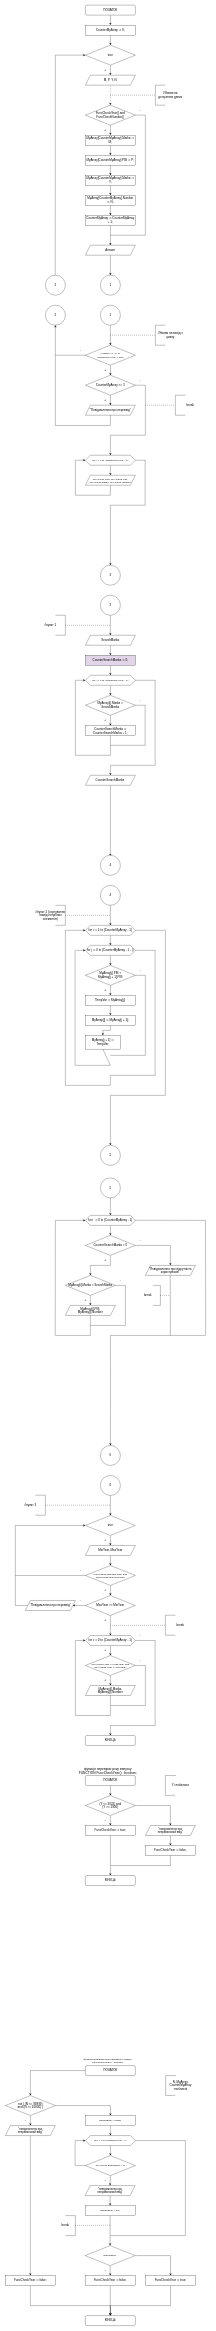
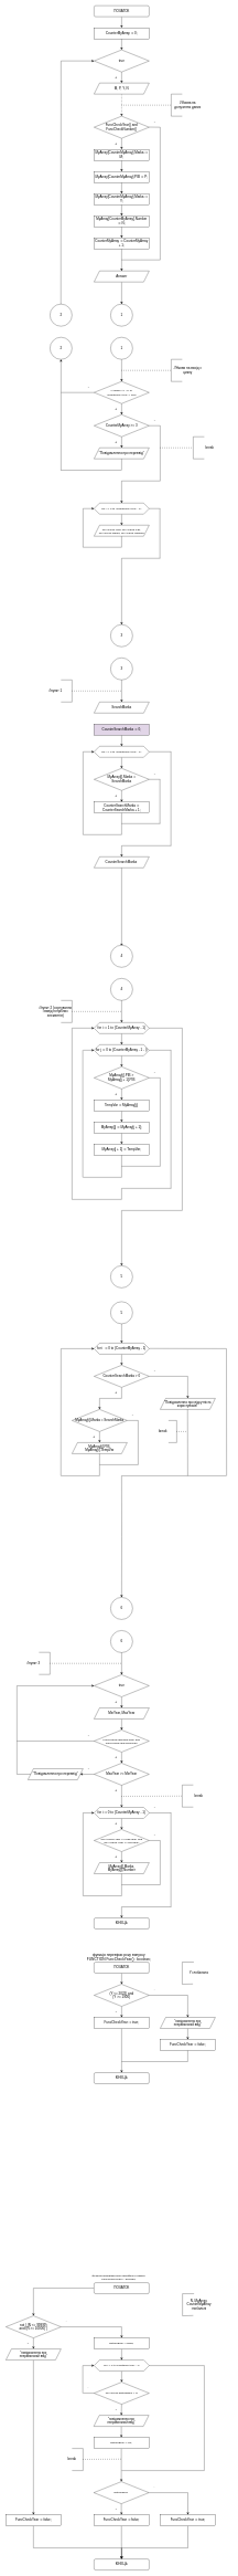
- <mxCell id="76" value="" style="edgeStyle=orthogonalEdgeStyle;rounded=0;orthogonalLoop=1;jettySize=auto;html=1;fontSize=12;endArrow=classic;endFill=1;" parent="1" source="77" target="81" edge="1"><mxGeometry relative="1" as="geometry" /></mxCell>
- <mxCell id="266" value="MyArray[j + 1] := TempVar;" style="rounded=0;whiteSpace=wrap;html=1;fontSize=12;" parent="1" vertex="1"><mxGeometry x="340" y="4140" width="140" height="55" as="geometry" /></mxCell>
+ <mxCell id="266" value="MyArray[j + 1] := TempVar;" style="rounded=0;whiteSpace=wrap;html=1;fontSize=12;" parent="1" vertex="1"><mxGeometry x="340" y="4140" width="200" height="40" as="geometry" /></mxCell>
- <mxCell id="149" value="&lt;span&gt;MyArray[i].PIB,&lt;br&gt;MyArray[i].Number&lt;br&gt;&lt;/span&gt;" style="shape=parallelogram;perimeter=parallelogramPerimeter;whiteSpace=wrap;html=1;fixedSize=1;fontSize=12;" parent="1" vertex="1"><mxGeometry x="260" y="5220" width="200" height="40" as="geometry" /></mxCell>
+ <mxCell id="149" value="&lt;span&gt;MyArray[i].PIB,&lt;br&gt;MyArray[i].TempVar&lt;br&gt;&lt;/span&gt;" style="shape=parallelogram;perimeter=parallelogramPerimeter;whiteSpace=wrap;html=1;fixedSize=1;fontSize=12;" parent="1" vertex="1"><mxGeometry x="260" y="5220" width="200" height="40" as="geometry" /></mxCell>
